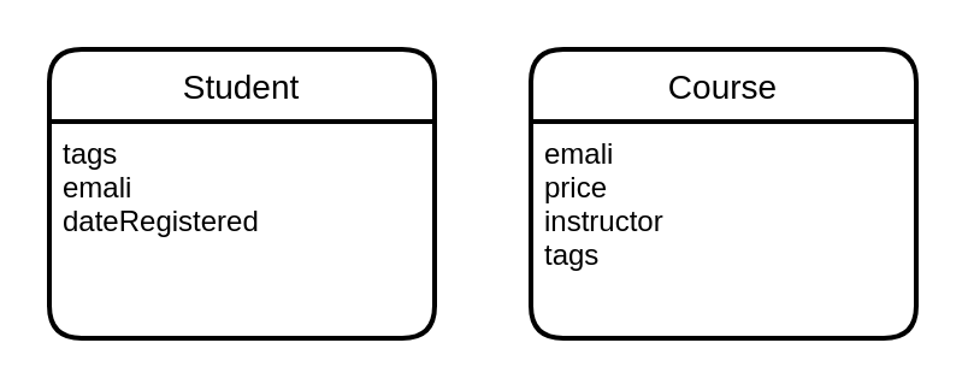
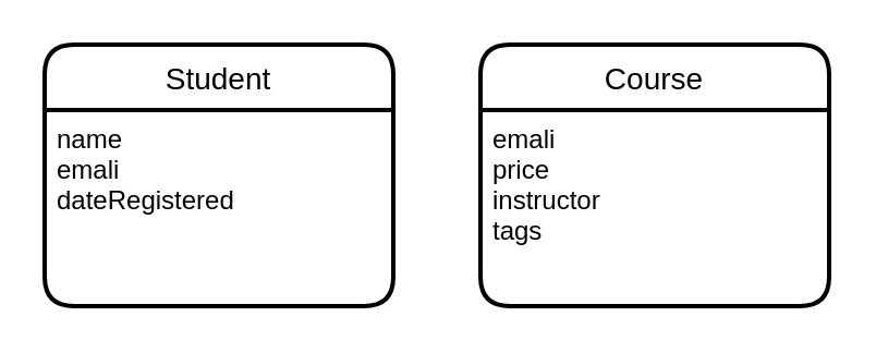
- <mxCell id="3" value="tags&#10;emali&#10;dateRegistered" style="align=left;strokeColor=none;fillColor=none;spacingLeft=4;fontSize=12;verticalAlign=top;resizable=0;rotatable=0;part=1;" parent="2" vertex="1"><mxGeometry y="30" width="160" height="90" as="geometry" /></mxCell>
+ <mxCell id="3" value="name&#10;emali&#10;dateRegistered" style="align=left;strokeColor=none;fillColor=none;spacingLeft=4;fontSize=12;verticalAlign=top;resizable=0;rotatable=0;part=1;" parent="2" vertex="1"><mxGeometry y="30" width="160" height="90" as="geometry" /></mxCell>
